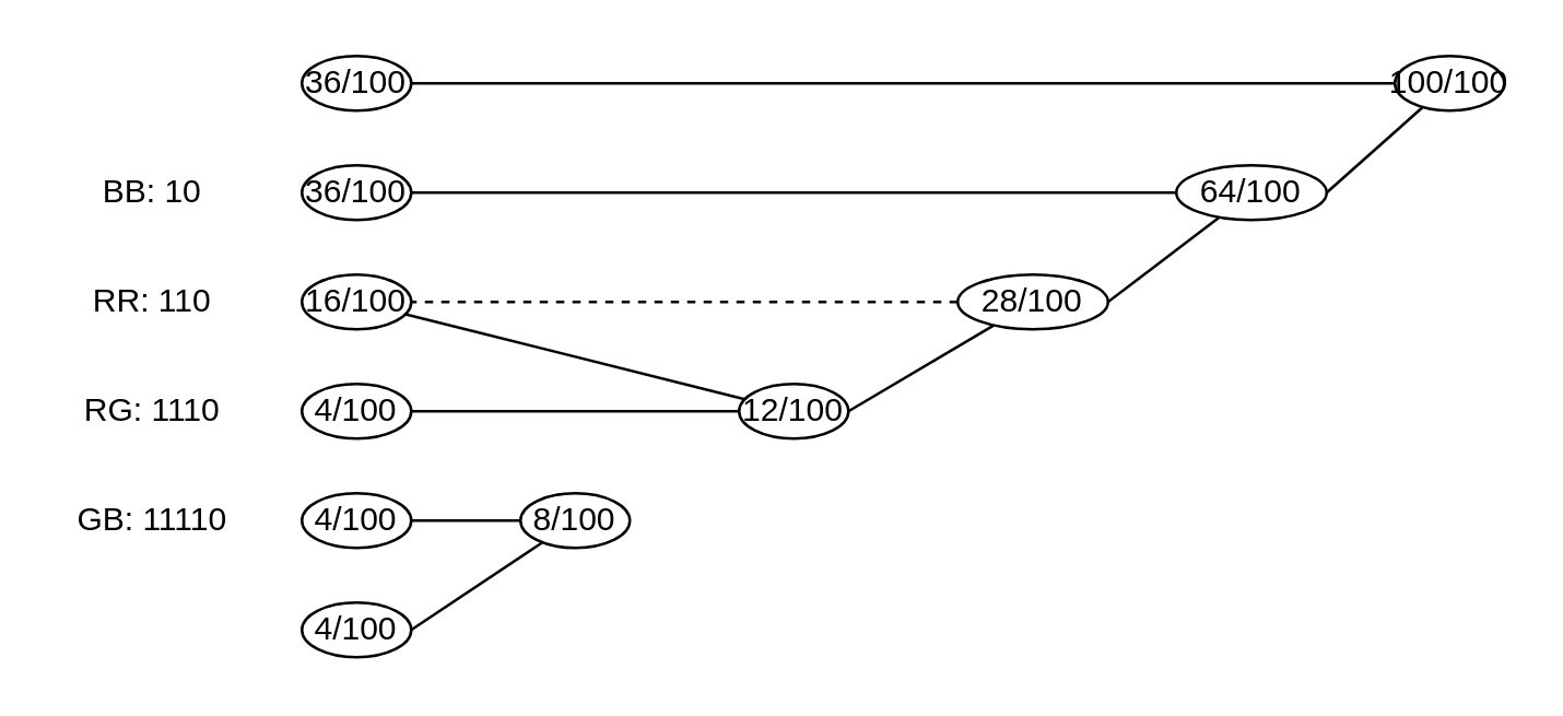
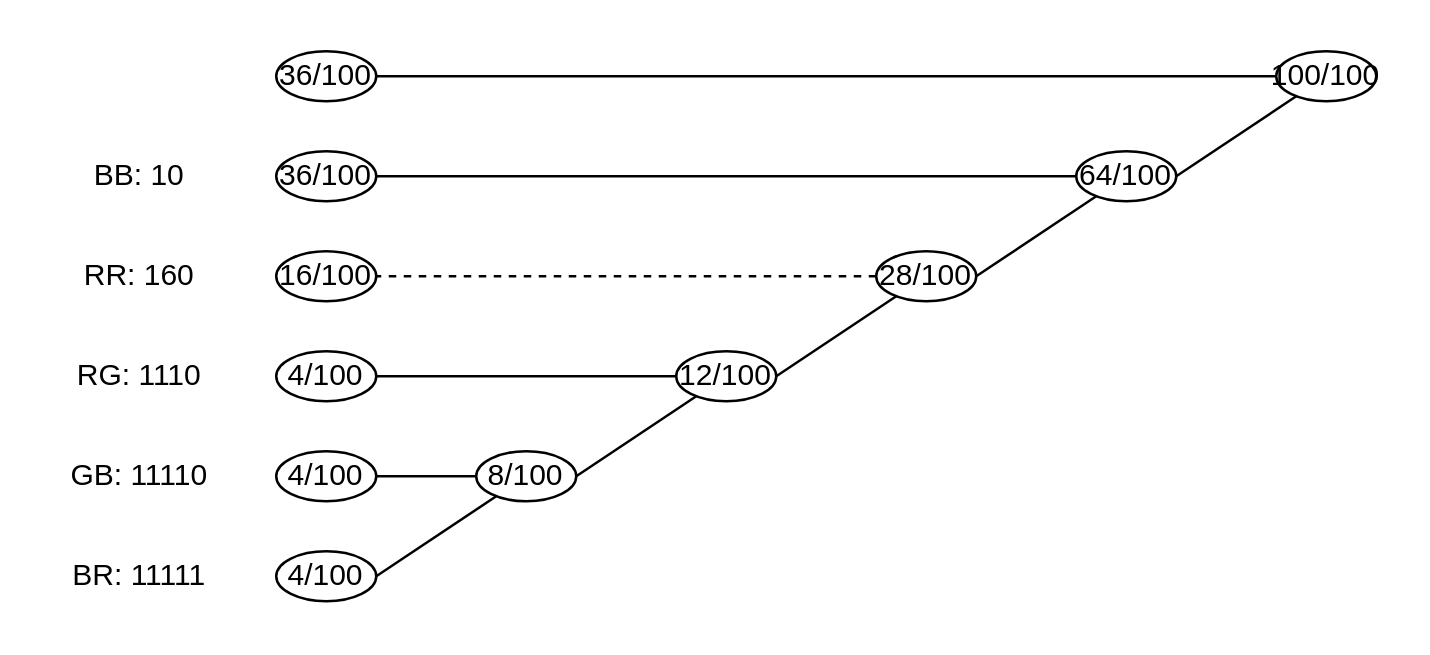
- <mxCell id="17" value="64/100" style="ellipse;whiteSpace=wrap;html=1;" vertex="1" parent="1"><mxGeometry x="430" y="60" width="55" height="20" as="geometry" /></mxCell>
+ <mxCell id="17" value="64/100" style="ellipse;whiteSpace=wrap;html=1;" vertex="1" parent="1"><mxGeometry x="430" y="60" width="40" height="20" as="geometry" /></mxCell>
- <mxCell id="22" value="RR: 110" style="text;html=1;align=center;verticalAlign=middle;resizable=0;points=[];autosize=1;strokeColor=none;" vertex="1" parent="1"><mxGeometry x="25" y="100" width="60" height="20" as="geometry" /></mxCell>
+ <mxCell id="22" value="RR: 160" style="text;html=1;align=center;verticalAlign=middle;resizable=0;points=[];autosize=1;strokeColor=none;" vertex="1" parent="1"><mxGeometry x="25" y="100" width="60" height="20" as="geometry" /></mxCell>
- <mxCell id="15" value="28/100" style="ellipse;whiteSpace=wrap;html=1;" vertex="1" parent="1"><mxGeometry x="350" y="100" width="55" height="20" as="geometry" /></mxCell>
+ <mxCell id="15" value="28/100" style="ellipse;whiteSpace=wrap;html=1;" vertex="1" parent="1"><mxGeometry x="350" y="100" width="40" height="20" as="geometry" /></mxCell>
- <mxCell id="10" style="edgeStyle=none;rounded=0;orthogonalLoop=1;jettySize=auto;html=1;endArrow=none;endFill=0;" edge="1" parent="1" source="12" target="2"><mxGeometry relative="1" as="geometry" /></mxCell>
+ <mxCell id="10" style="edgeStyle=none;rounded=0;orthogonalLoop=1;jettySize=auto;html=1;entryX=1;entryY=0.5;entryDx=0;entryDy=0;endArrow=none;endFill=0;" edge="1" parent="1" source="12" target="27"><mxGeometry relative="1" as="geometry" /></mxCell>
+ <mxCell id="25" value="BR: 11111" style="text;html=1;align=center;verticalAlign=middle;resizable=0;points=[];autosize=1;strokeColor=none;" vertex="1" parent="1"><mxGeometry x="20" y="220" width="70" height="20" as="geometry" /></mxCell>
